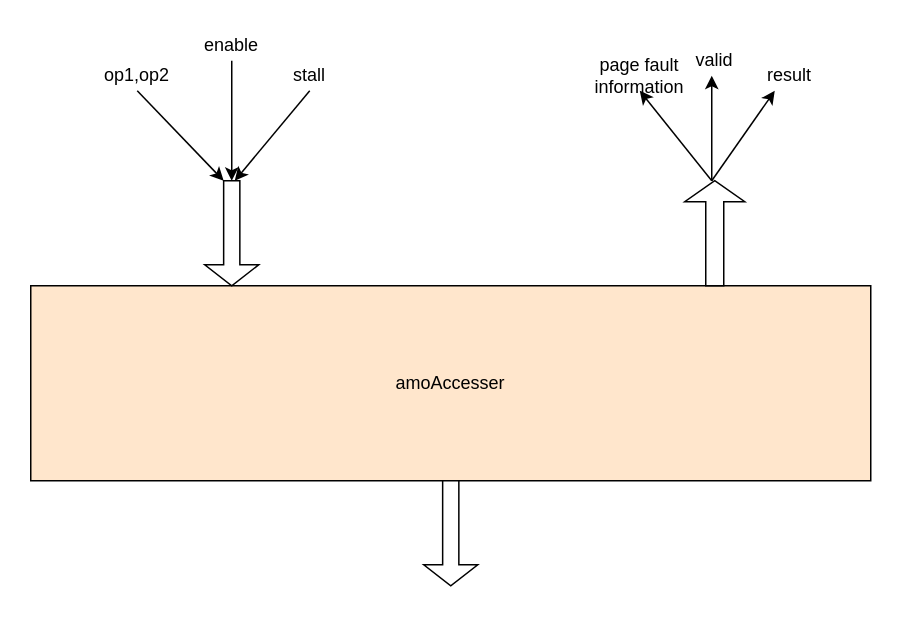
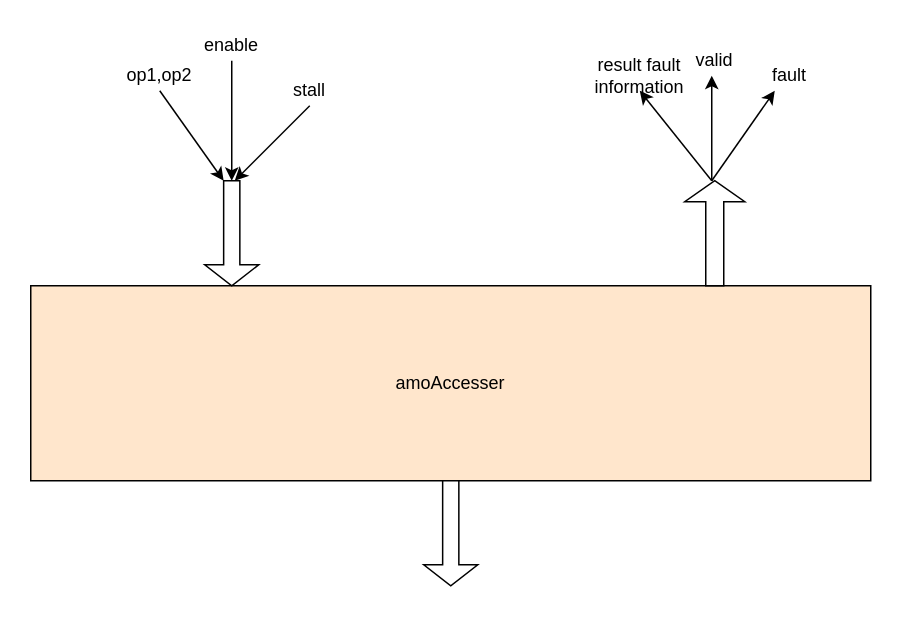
- <mxCell id="15" value="op1,op2" style="text;html=1;strokeColor=none;fillColor=none;align=center;verticalAlign=middle;whiteSpace=wrap;rounded=0;" vertex="1" parent="1"><mxGeometry x="71" y="40" width="40" height="20" as="geometry" /></mxCell>
+ <mxCell id="15" value="op1,op2" style="text;html=1;strokeColor=none;fillColor=none;align=center;verticalAlign=middle;whiteSpace=wrap;rounded=0;" vertex="1" parent="1"><mxGeometry x="86" y="40" width="40" height="20" as="geometry" /></mxCell>
- <mxCell id="17" value="stall" style="text;html=1;strokeColor=none;fillColor=none;align=center;verticalAlign=middle;whiteSpace=wrap;rounded=0;" vertex="1" parent="1"><mxGeometry x="186" y="40" width="40" height="20" as="geometry" /></mxCell>
+ <mxCell id="17" value="stall" style="text;html=1;strokeColor=none;fillColor=none;align=center;verticalAlign=middle;whiteSpace=wrap;rounded=0;" vertex="1" parent="1"><mxGeometry x="186" y="50" width="40" height="20" as="geometry" /></mxCell>
- <mxCell id="14" value="page fault&lt;br&gt;information" style="text;html=1;strokeColor=none;fillColor=none;align=center;verticalAlign=middle;whiteSpace=wrap;rounded=0;" vertex="1" parent="1"><mxGeometry x="396" y="30" width="60" height="40" as="geometry" /></mxCell>
+ <mxCell id="14" value="result fault&lt;br&gt;information" style="text;html=1;strokeColor=none;fillColor=none;align=center;verticalAlign=middle;whiteSpace=wrap;rounded=0;" vertex="1" parent="1"><mxGeometry x="396" y="30" width="60" height="40" as="geometry" /></mxCell>
- <mxCell id="13" value="result" style="text;html=1;strokeColor=none;fillColor=none;align=center;verticalAlign=middle;whiteSpace=wrap;rounded=0;" vertex="1" parent="1"><mxGeometry x="506" y="40" width="40" height="20" as="geometry" /></mxCell>
+ <mxCell id="13" value="fault" style="text;html=1;strokeColor=none;fillColor=none;align=center;verticalAlign=middle;whiteSpace=wrap;rounded=0;" vertex="1" parent="1"><mxGeometry x="506" y="40" width="40" height="20" as="geometry" /></mxCell>
